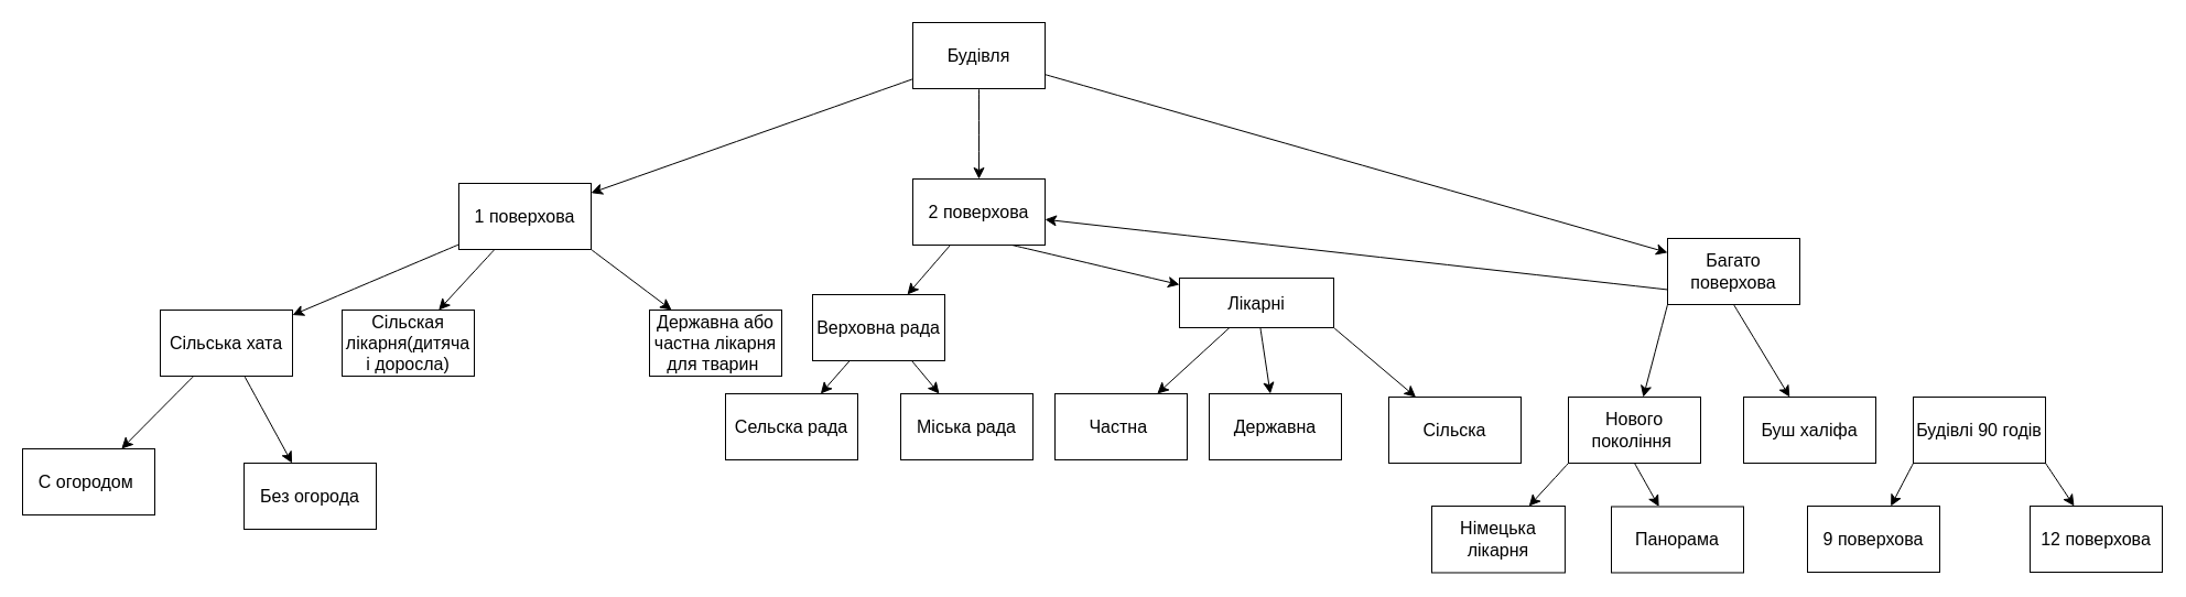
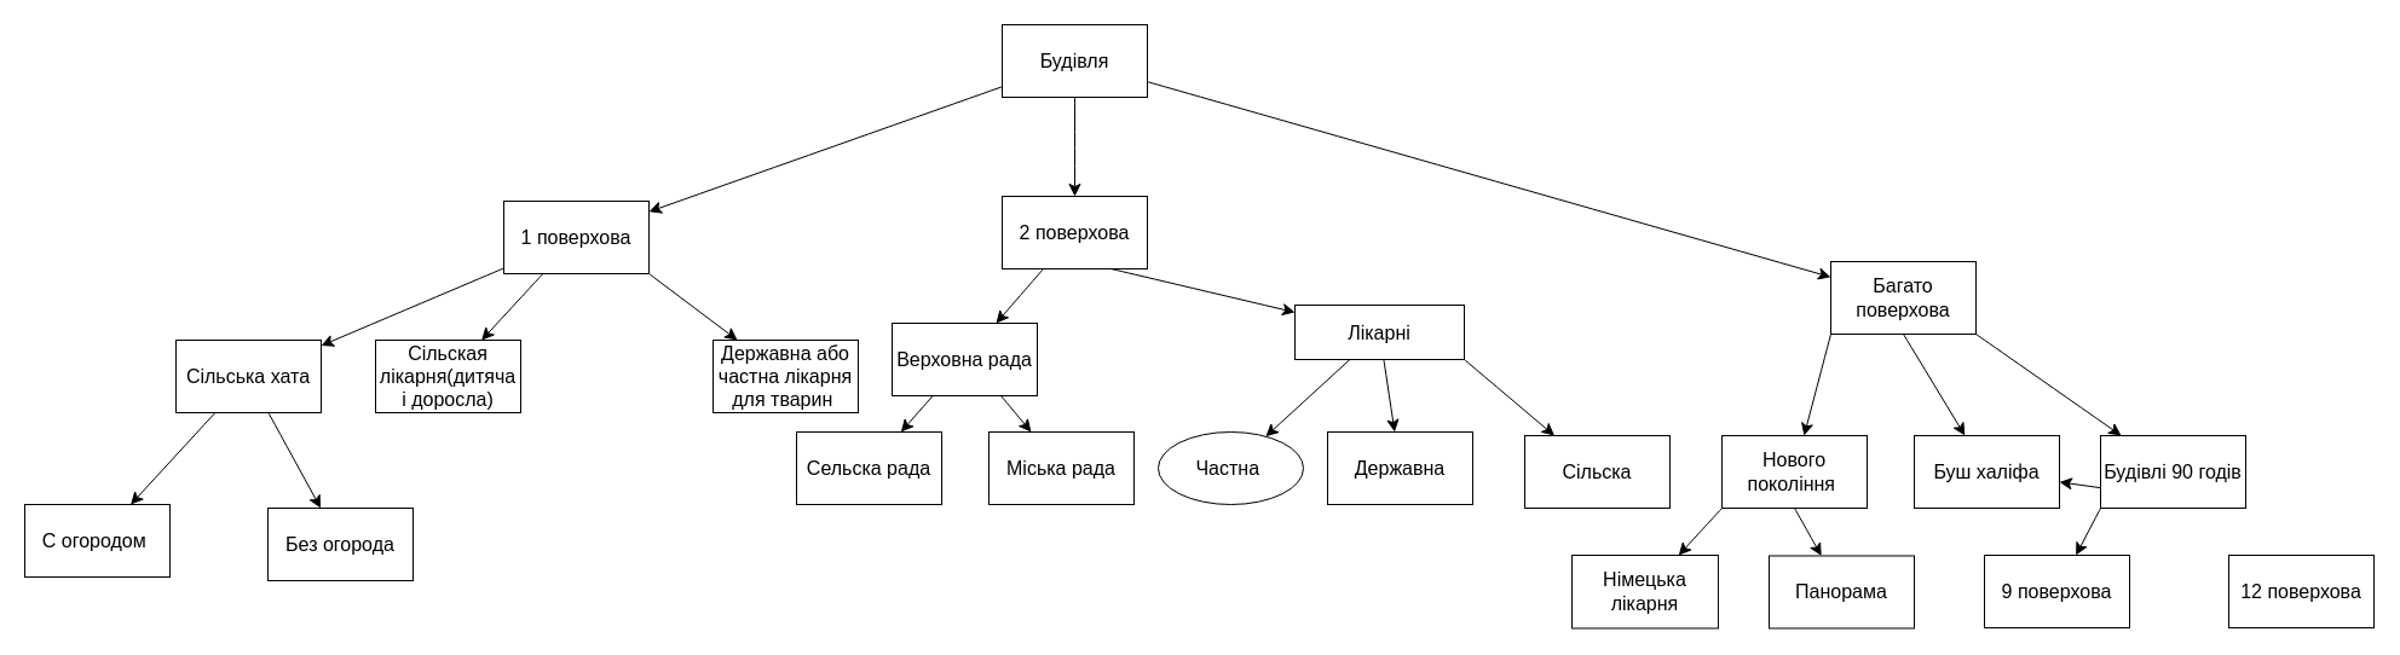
- <mxCell id="15" style="edgeStyle=none;curved=1;rounded=0;orthogonalLoop=1;jettySize=auto;html=1;exitX=1;exitY=1;exitDx=0;exitDy=0;fontSize=12;startSize=8;endSize=8;" parent="1" source="16" target="12" edge="1"><mxGeometry relative="1" as="geometry"><mxPoint x="1830.333" y="350.333" as="targetPoint" /></mxGeometry></mxCell>
+ <mxCell id="15" style="edgeStyle=none;curved=1;rounded=0;orthogonalLoop=1;jettySize=auto;html=1;exitX=1;exitY=1;exitDx=0;exitDy=0;fontSize=12;startSize=8;endSize=8;" parent="1" source="16" target="42" edge="1"><mxGeometry relative="1" as="geometry"><mxPoint x="1830.333" y="350.333" as="targetPoint" /></mxGeometry></mxCell>
- <mxCell id="33" value="Частна&amp;nbsp;" style="rounded=0;whiteSpace=wrap;html=1;fontSize=16;" parent="1" vertex="1"><mxGeometry x="957" y="357" width="120" height="60" as="geometry" /></mxCell>
+ <mxCell id="33" value="Частна&amp;nbsp;" style="ellipse;whiteSpace=wrap;html=1;fontSize=16;" parent="1" vertex="1"><mxGeometry x="957" y="357" width="120" height="60" as="geometry" /></mxCell>
- <mxCell id="41" style="edgeStyle=none;curved=1;rounded=0;orthogonalLoop=1;jettySize=auto;html=1;exitX=1;exitY=1;exitDx=0;exitDy=0;fontSize=12;startSize=8;endSize=8;" parent="1" source="42" target="44" edge="1"><mxGeometry relative="1" as="geometry"><mxPoint x="1901" y="464.667" as="targetPoint" /></mxGeometry></mxCell>
+ <mxCell id="41" style="edgeStyle=none;curved=1;rounded=0;orthogonalLoop=1;jettySize=auto;html=1;exitX=1;exitY=1;exitDx=0;exitDy=0;fontSize=12;startSize=8;endSize=8;" parent="1" source="42" target="39" edge="1"><mxGeometry relative="1" as="geometry"><mxPoint x="1901" y="464.667" as="targetPoint" /></mxGeometry></mxCell>
- <mxCell id="22" value="С огородом&amp;nbsp;" style="rounded=0;whiteSpace=wrap;html=1;fontSize=16;" parent="1" vertex="1"><mxGeometry x="20" y="407" width="120" height="60" as="geometry" /></mxCell>
+ <mxCell id="22" value="С огородом&amp;nbsp;" style="rounded=0;whiteSpace=wrap;html=1;fontSize=16;" parent="1" vertex="1"><mxGeometry x="20" y="417" width="120" height="60" as="geometry" /></mxCell>
